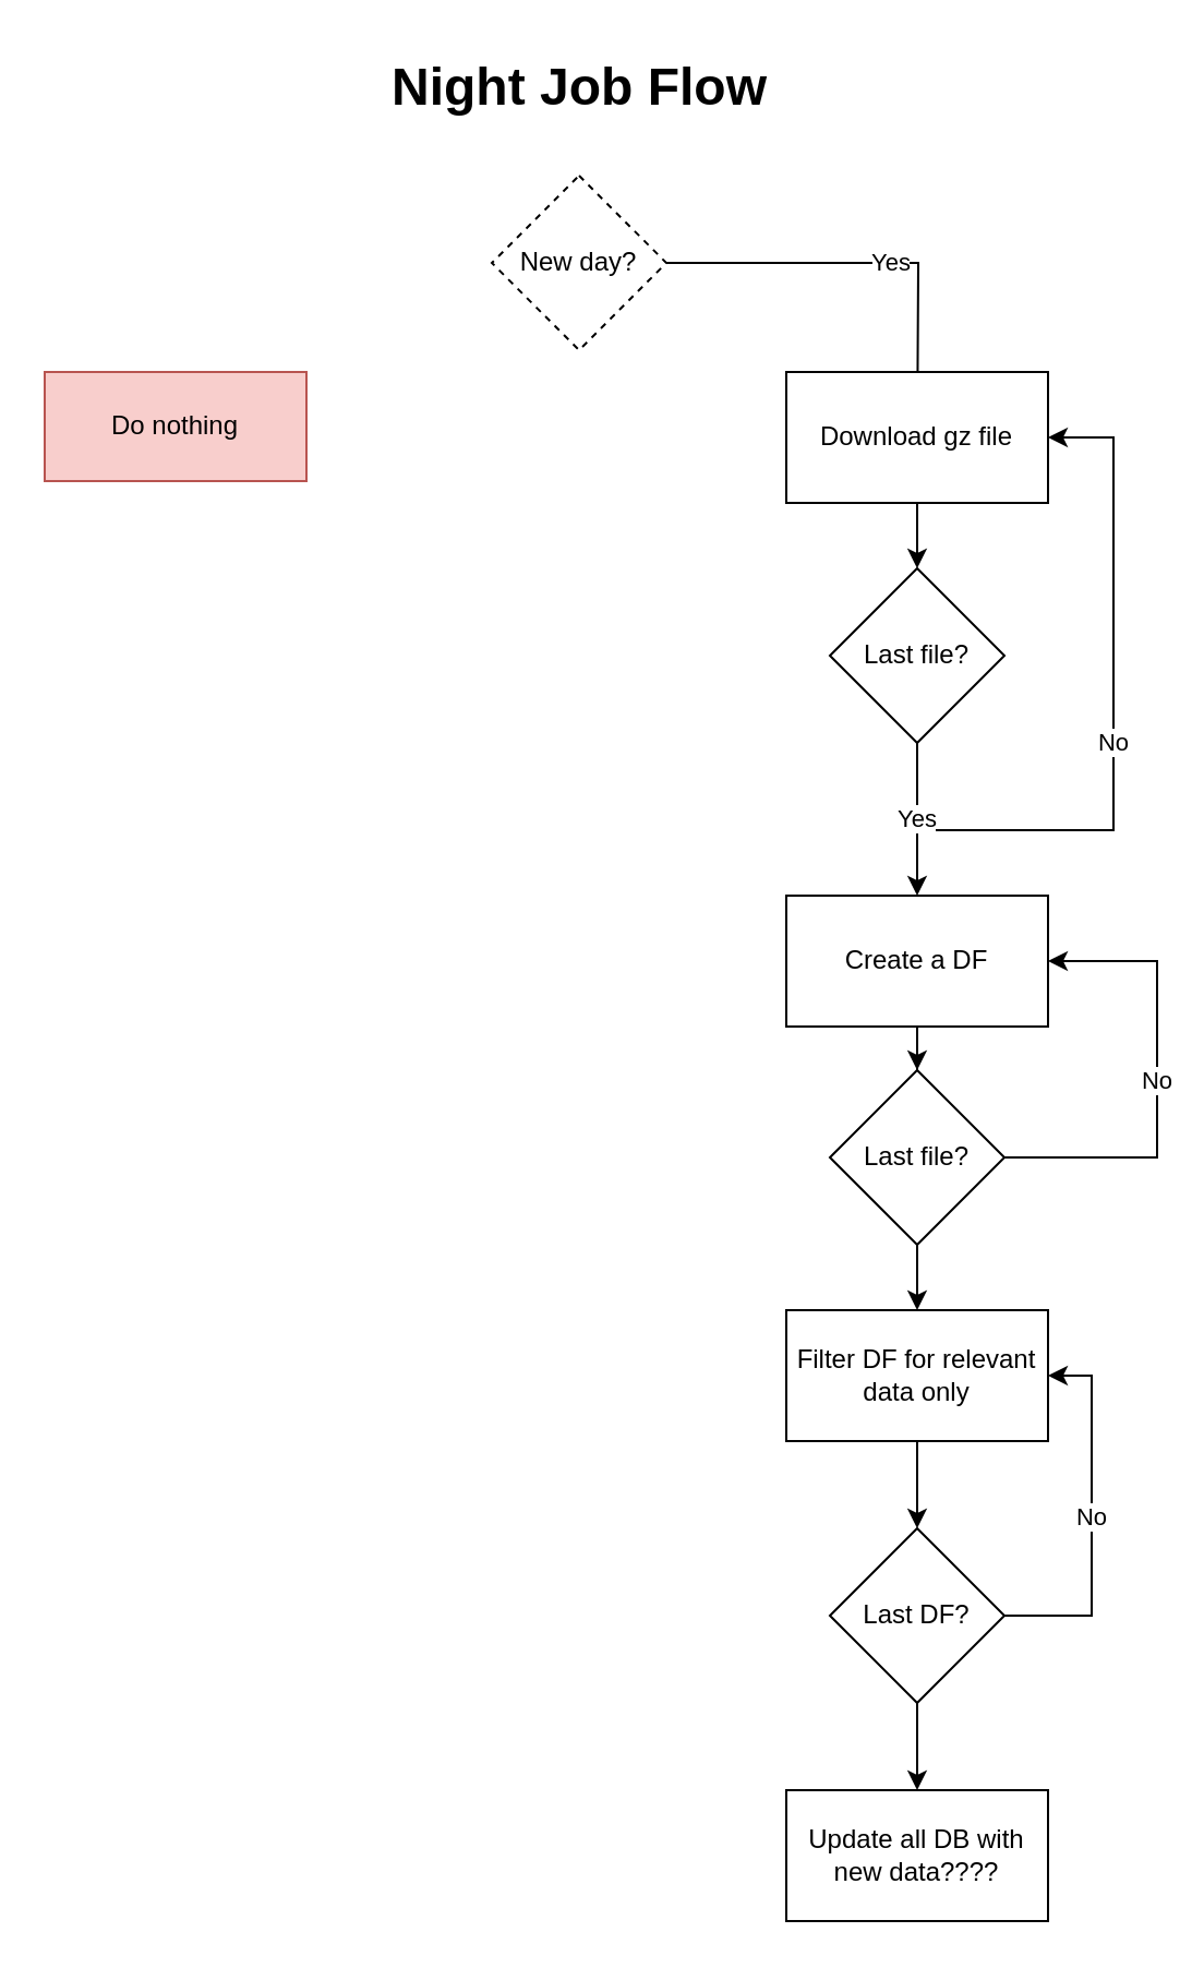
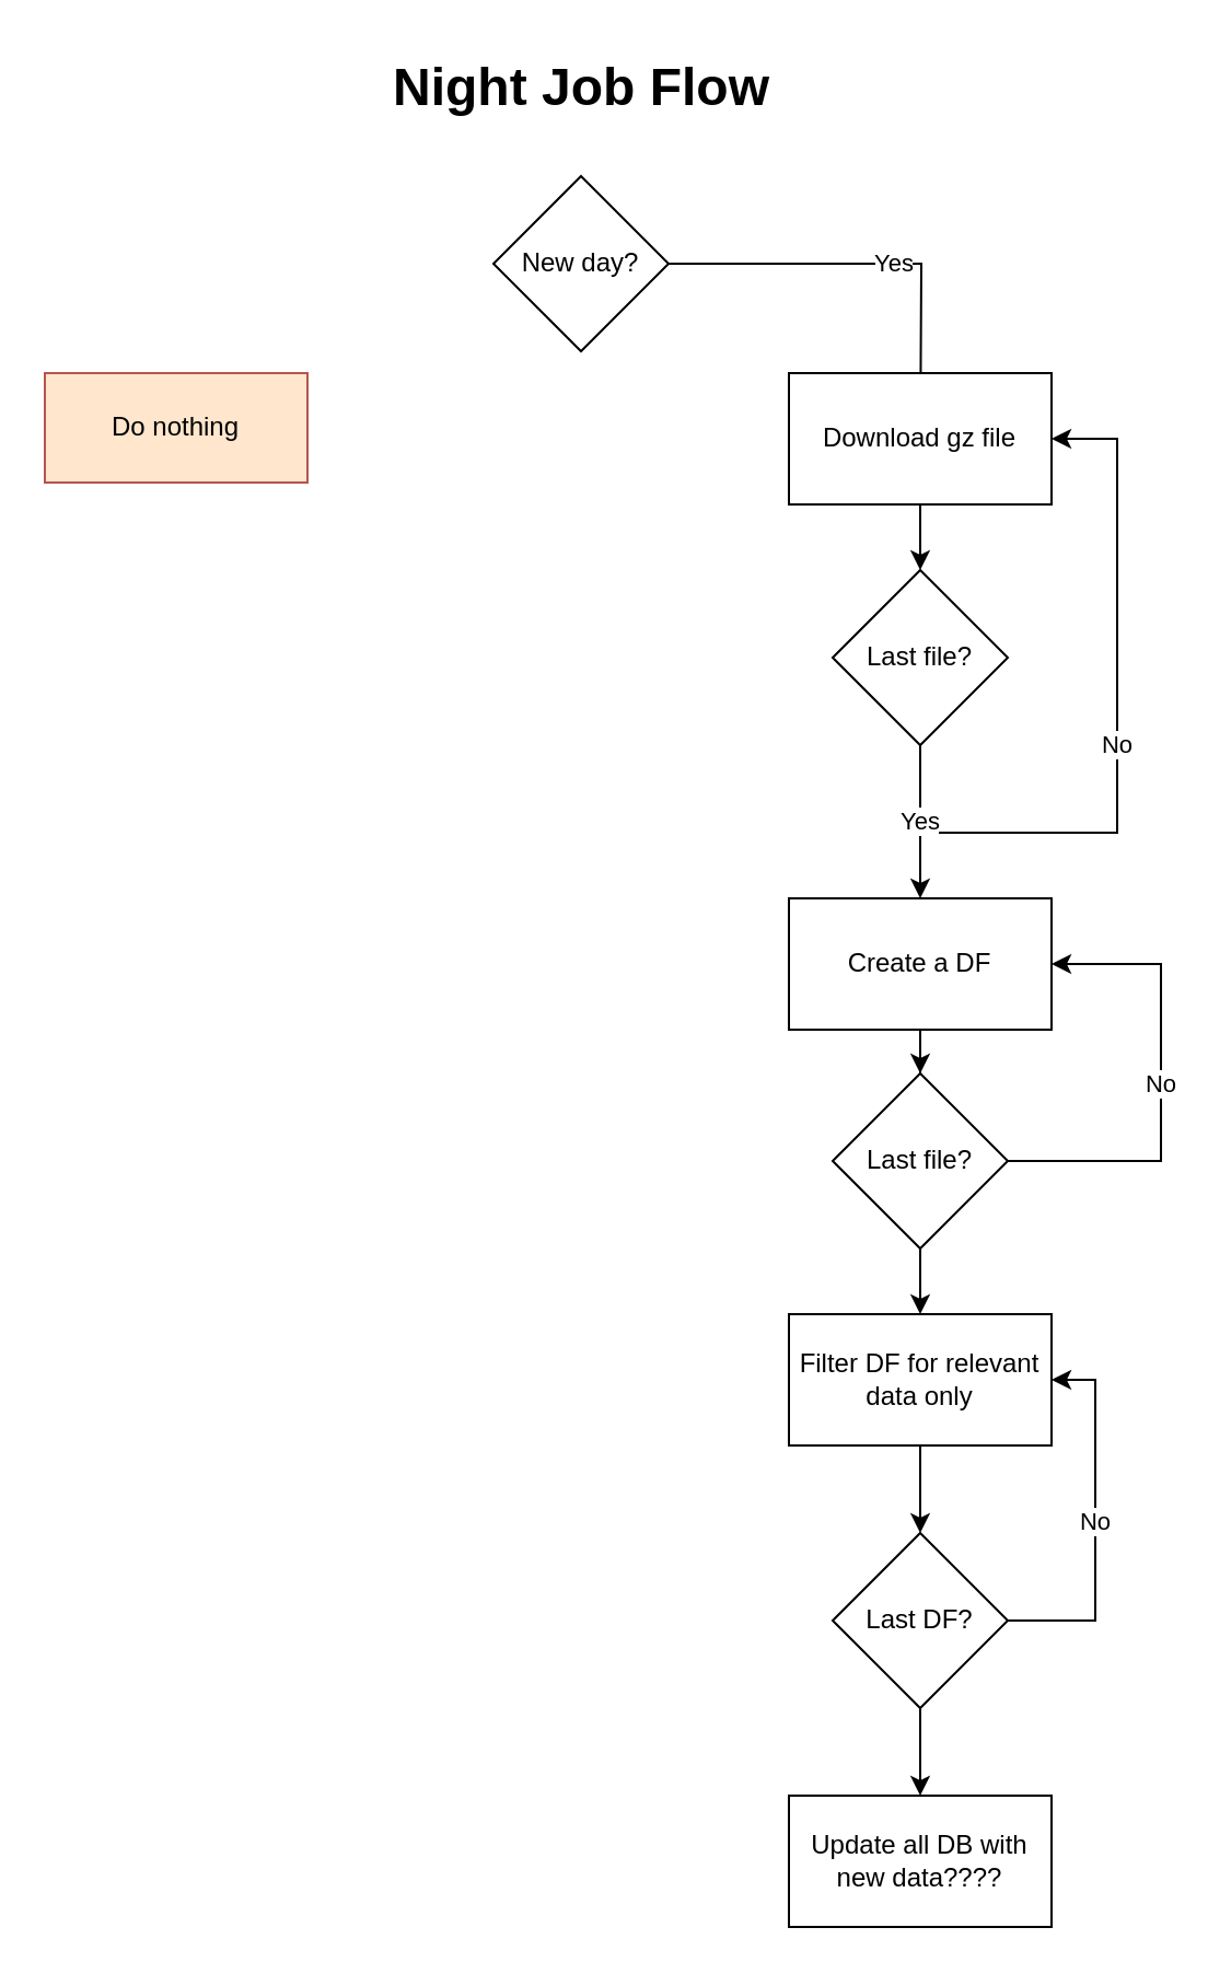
- <mxCell id="4" value="New day?" style="rhombus;whiteSpace=wrap;html=1;dashed=1;" vertex="1" parent="1"><mxGeometry x="225" y="80" width="80" height="80" as="geometry" /></mxCell>
+ <mxCell id="4" value="New day?" style="rhombus;whiteSpace=wrap;html=1;" vertex="1" parent="1"><mxGeometry x="225" y="80" width="80" height="80" as="geometry" /></mxCell>
- <mxCell id="5" value="Do nothing" style="whiteSpace=wrap;html=1;fillColor=#f8cecc;strokeColor=#b85450;" vertex="1" parent="1"><mxGeometry x="20" y="170" width="120" height="50" as="geometry" /></mxCell>
+ <mxCell id="5" value="Do nothing" style="whiteSpace=wrap;html=1;fillColor=#ffe6cc;strokeColor=#b85450;" vertex="1" parent="1"><mxGeometry x="20" y="170" width="120" height="50" as="geometry" /></mxCell>
